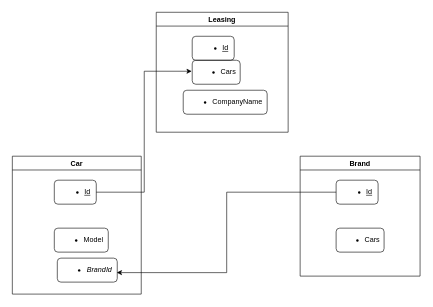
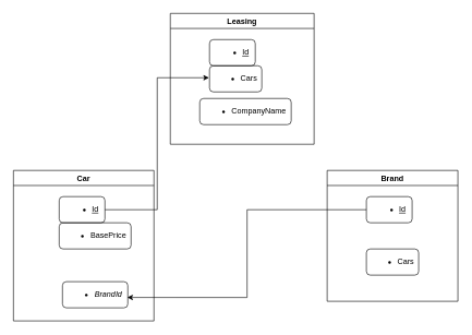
+ <mxCell id="6" value="&lt;ul&gt;&lt;li style=&quot;text-align: left&quot;&gt;BasePrice&lt;/li&gt;&lt;/ul&gt;" style="text;html=1;align=center;verticalAlign=middle;resizable=0;points=[];autosize=1;strokeColor=default;fillColor=none;rounded=1;" vertex="1" parent="2"><mxGeometry x="70" y="80" width="110" height="40" as="geometry" /></mxCell>
- <mxCell id="4" value="&lt;ul&gt;&lt;li style=&quot;text-align: left&quot;&gt;Model&lt;/li&gt;&lt;/ul&gt;" style="text;html=1;align=center;verticalAlign=middle;resizable=0;points=[];autosize=1;strokeColor=default;fillColor=none;rounded=1;" vertex="1" parent="2"><mxGeometry x="70" y="120" width="90" height="40" as="geometry" /></mxCell>
